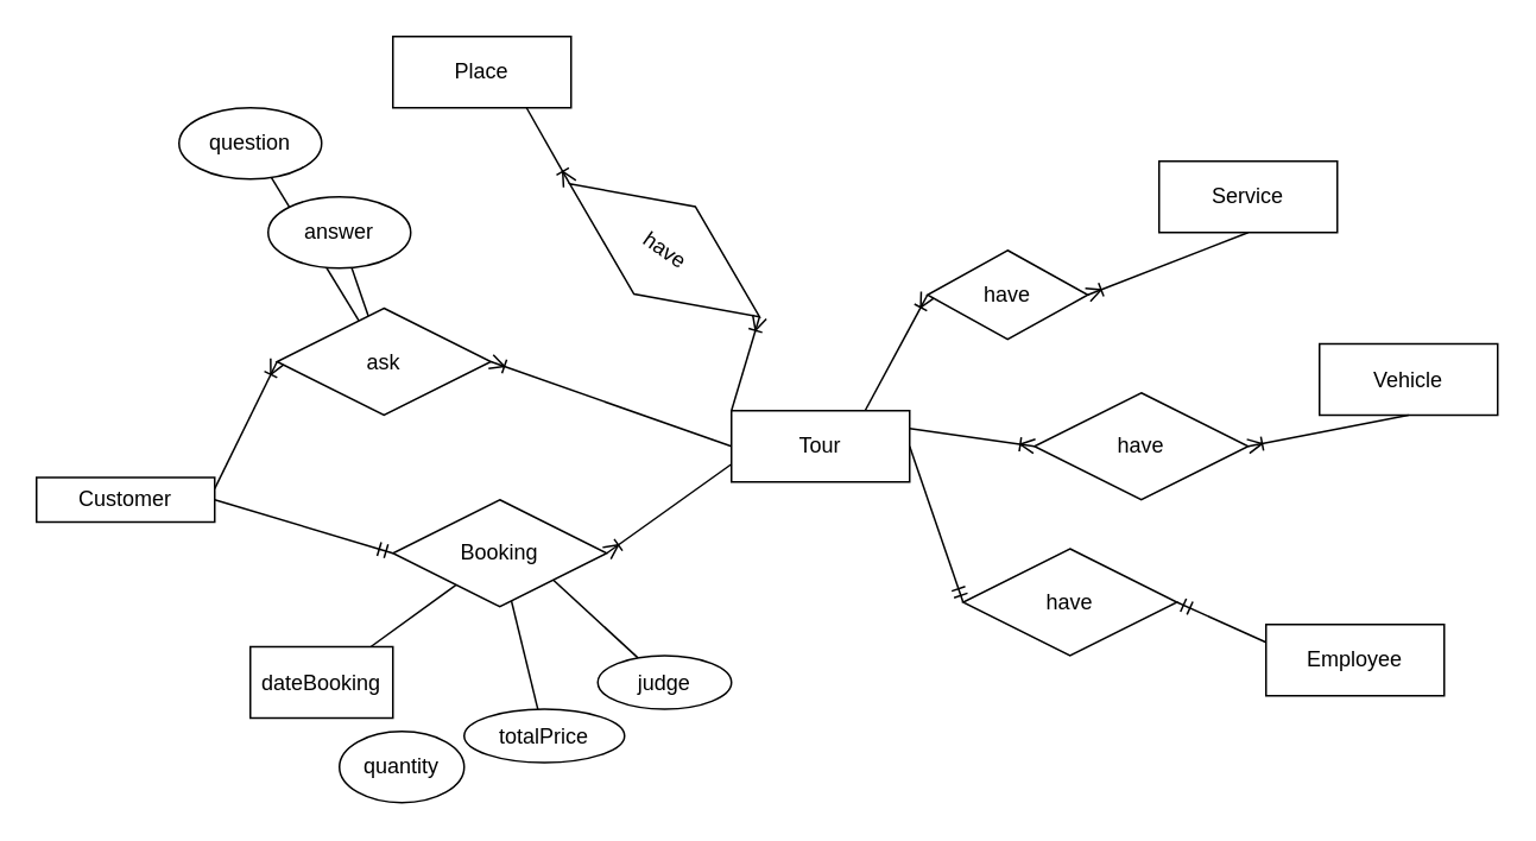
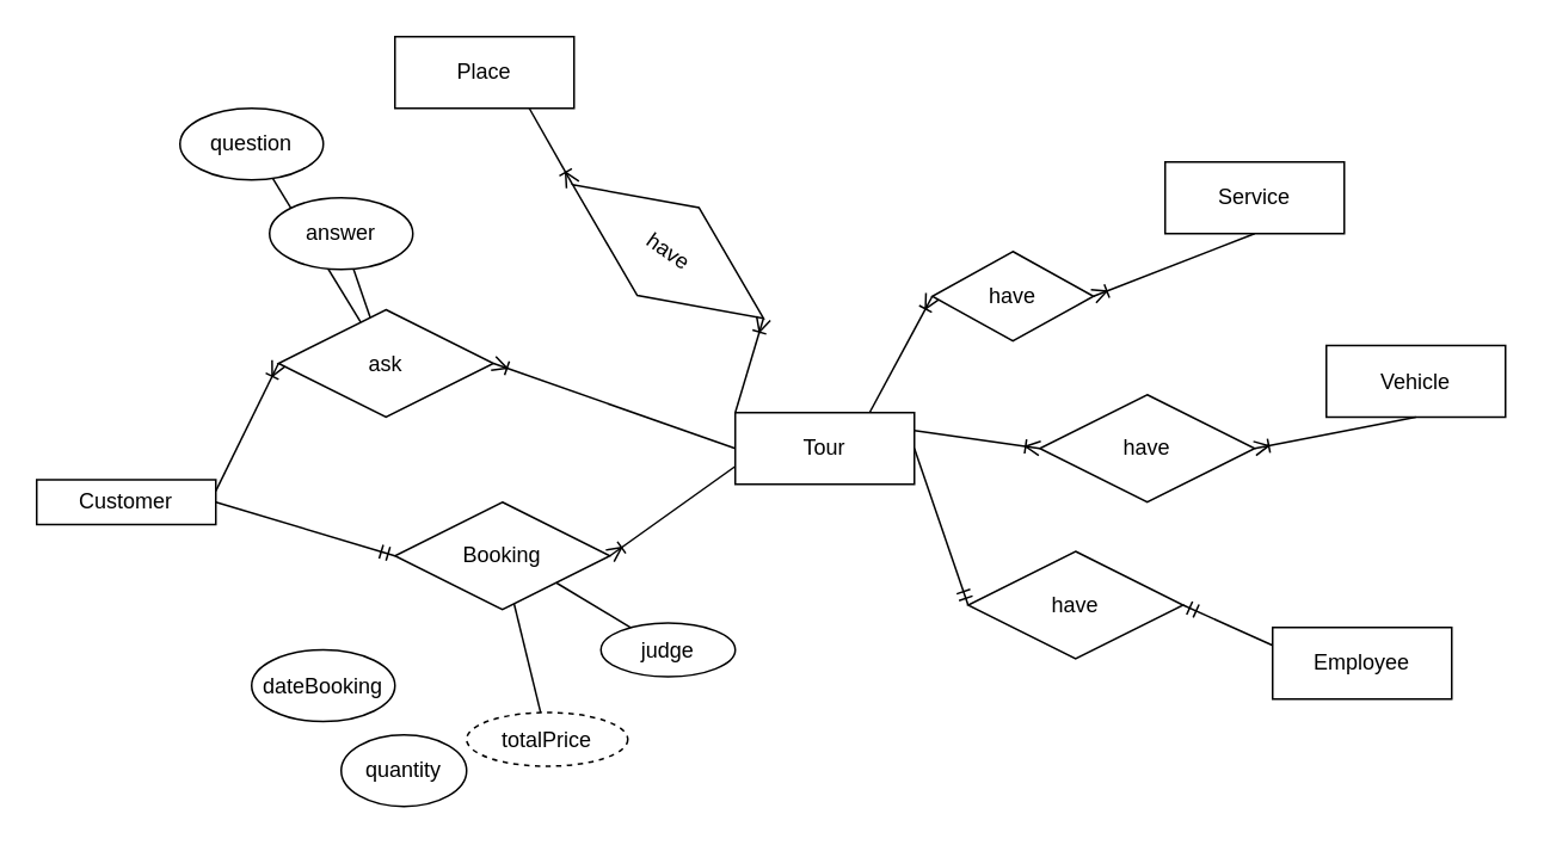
- <mxCell id="8" value="" style="rounded=0;orthogonalLoop=1;jettySize=auto;html=1;startArrow=none;startFill=0;endArrow=none;endFill=0;" parent="1" source="10" target="21" edge="1"><mxGeometry relative="1" as="geometry" /></mxCell>
- <mxCell id="21" value="dateBooking" style="whiteSpace=wrap;html=1;rounded=0;" parent="1" vertex="1"><mxGeometry x="140" y="362.5" width="80" height="40" as="geometry" /></mxCell>
+ <mxCell id="21" value="dateBooking" style="ellipse;whiteSpace=wrap;html=1;" parent="1" vertex="1"><mxGeometry x="140" y="362.5" width="80" height="40" as="geometry" /></mxCell>
- <mxCell id="31" value="judge" style="ellipse;whiteSpace=wrap;html=1;" parent="1" vertex="1"><mxGeometry x="335" y="367.5" width="75" height="30" as="geometry" /></mxCell>
+ <mxCell id="31" value="judge" style="ellipse;whiteSpace=wrap;html=1;" parent="1" vertex="1"><mxGeometry x="335" y="347.5" width="75" height="30" as="geometry" /></mxCell>
- <mxCell id="23" value="totalPrice" style="ellipse;whiteSpace=wrap;html=1;" parent="1" vertex="1"><mxGeometry x="260" y="397.5" width="90" height="30" as="geometry" /></mxCell>
+ <mxCell id="23" value="totalPrice" style="ellipse;whiteSpace=wrap;html=1;dashed=1;" parent="1" vertex="1"><mxGeometry x="260" y="397.5" width="90" height="30" as="geometry" /></mxCell>
